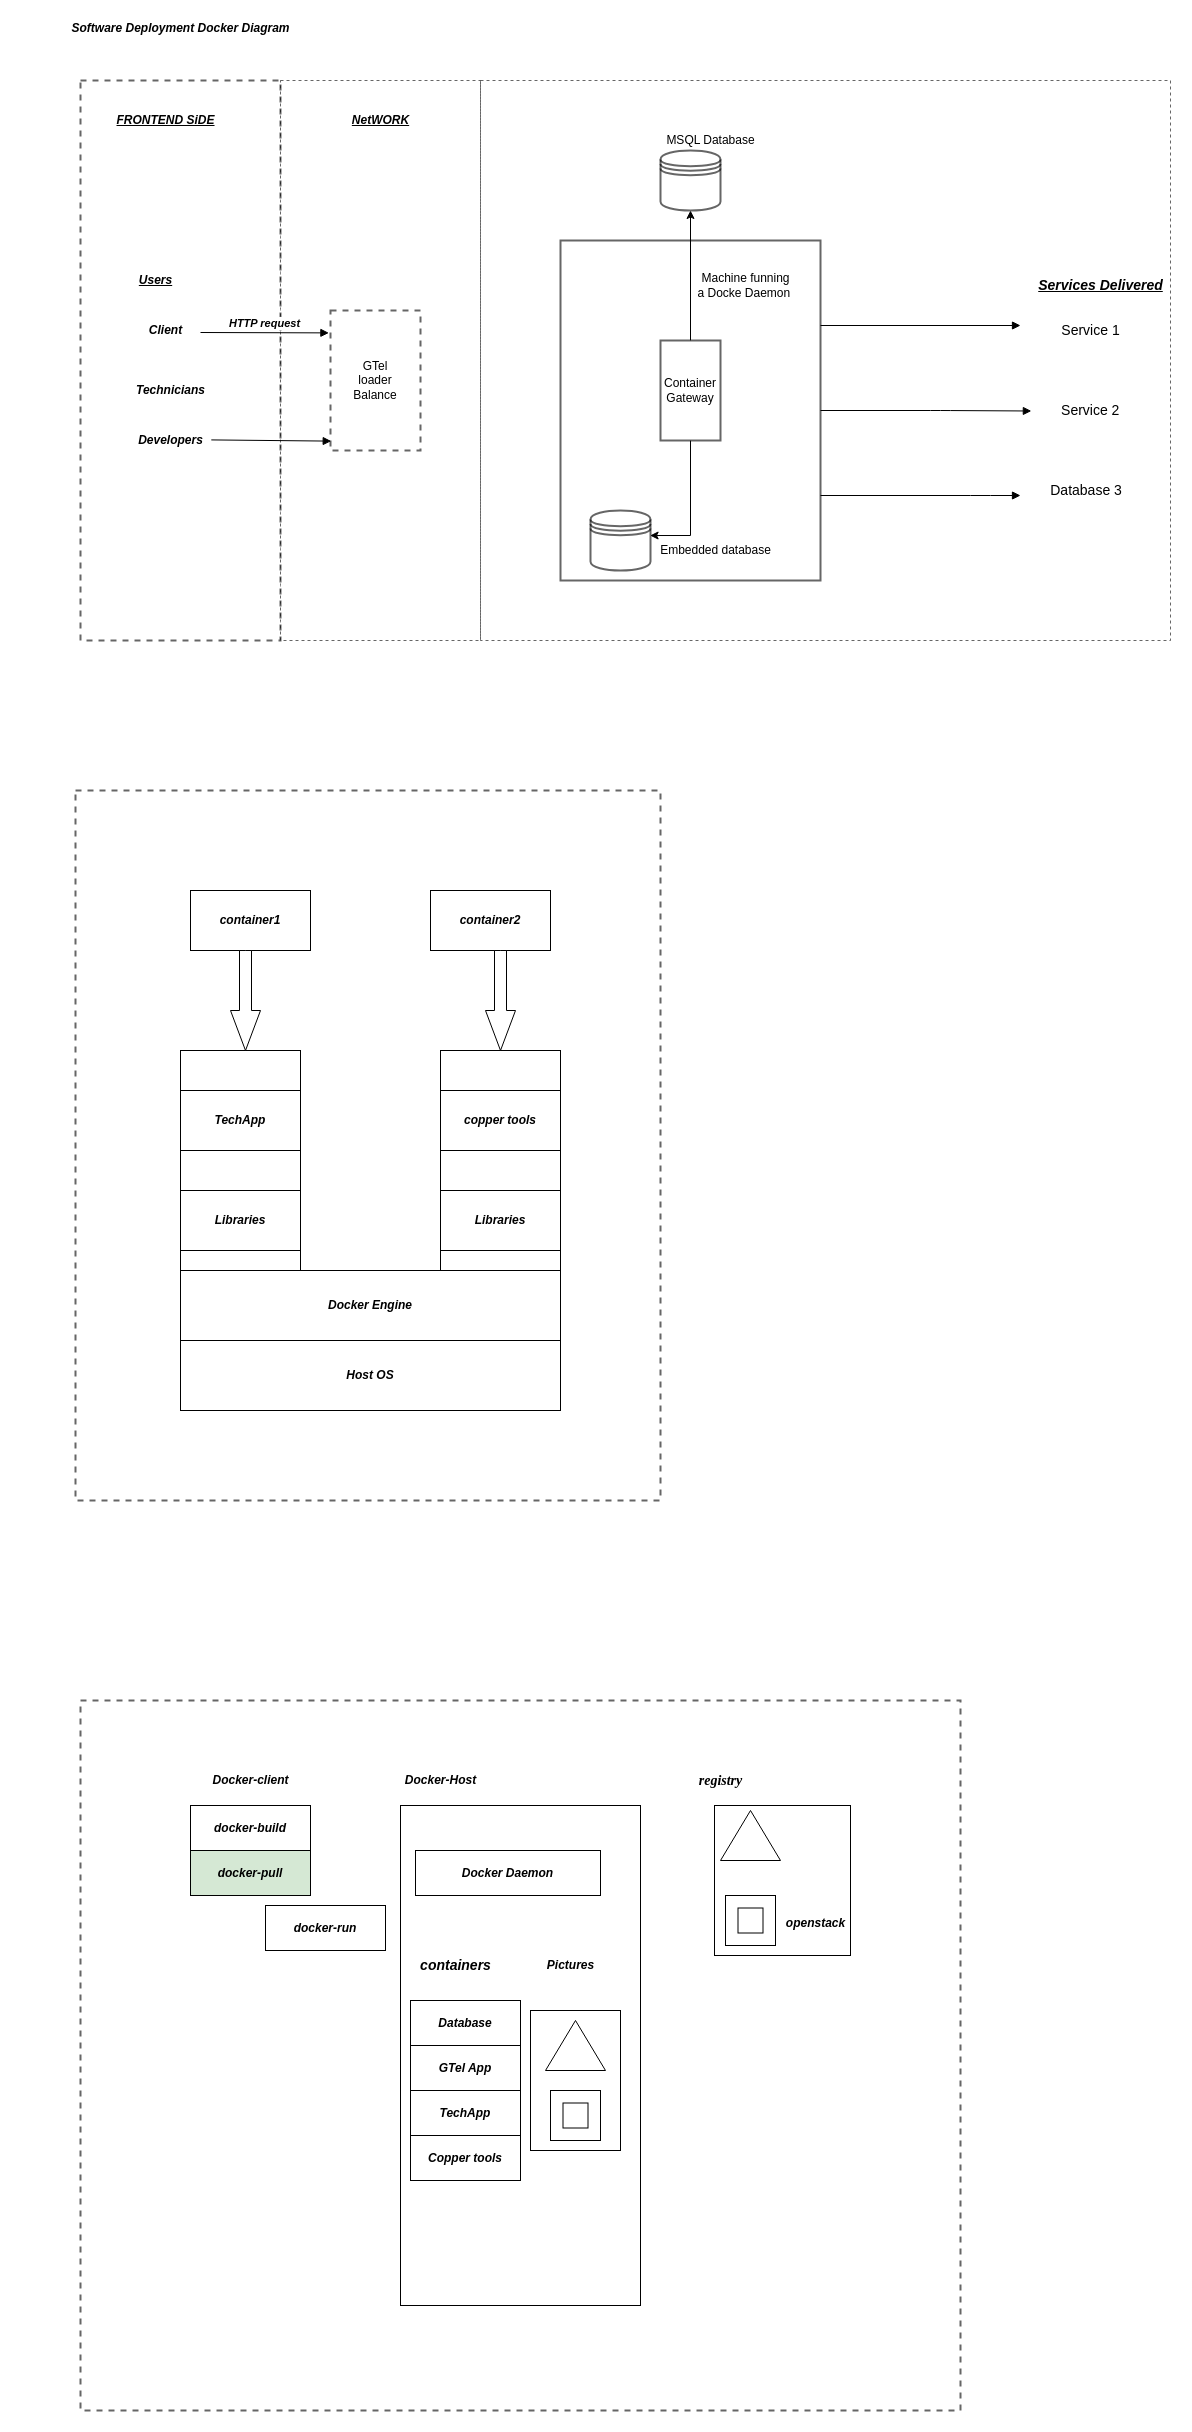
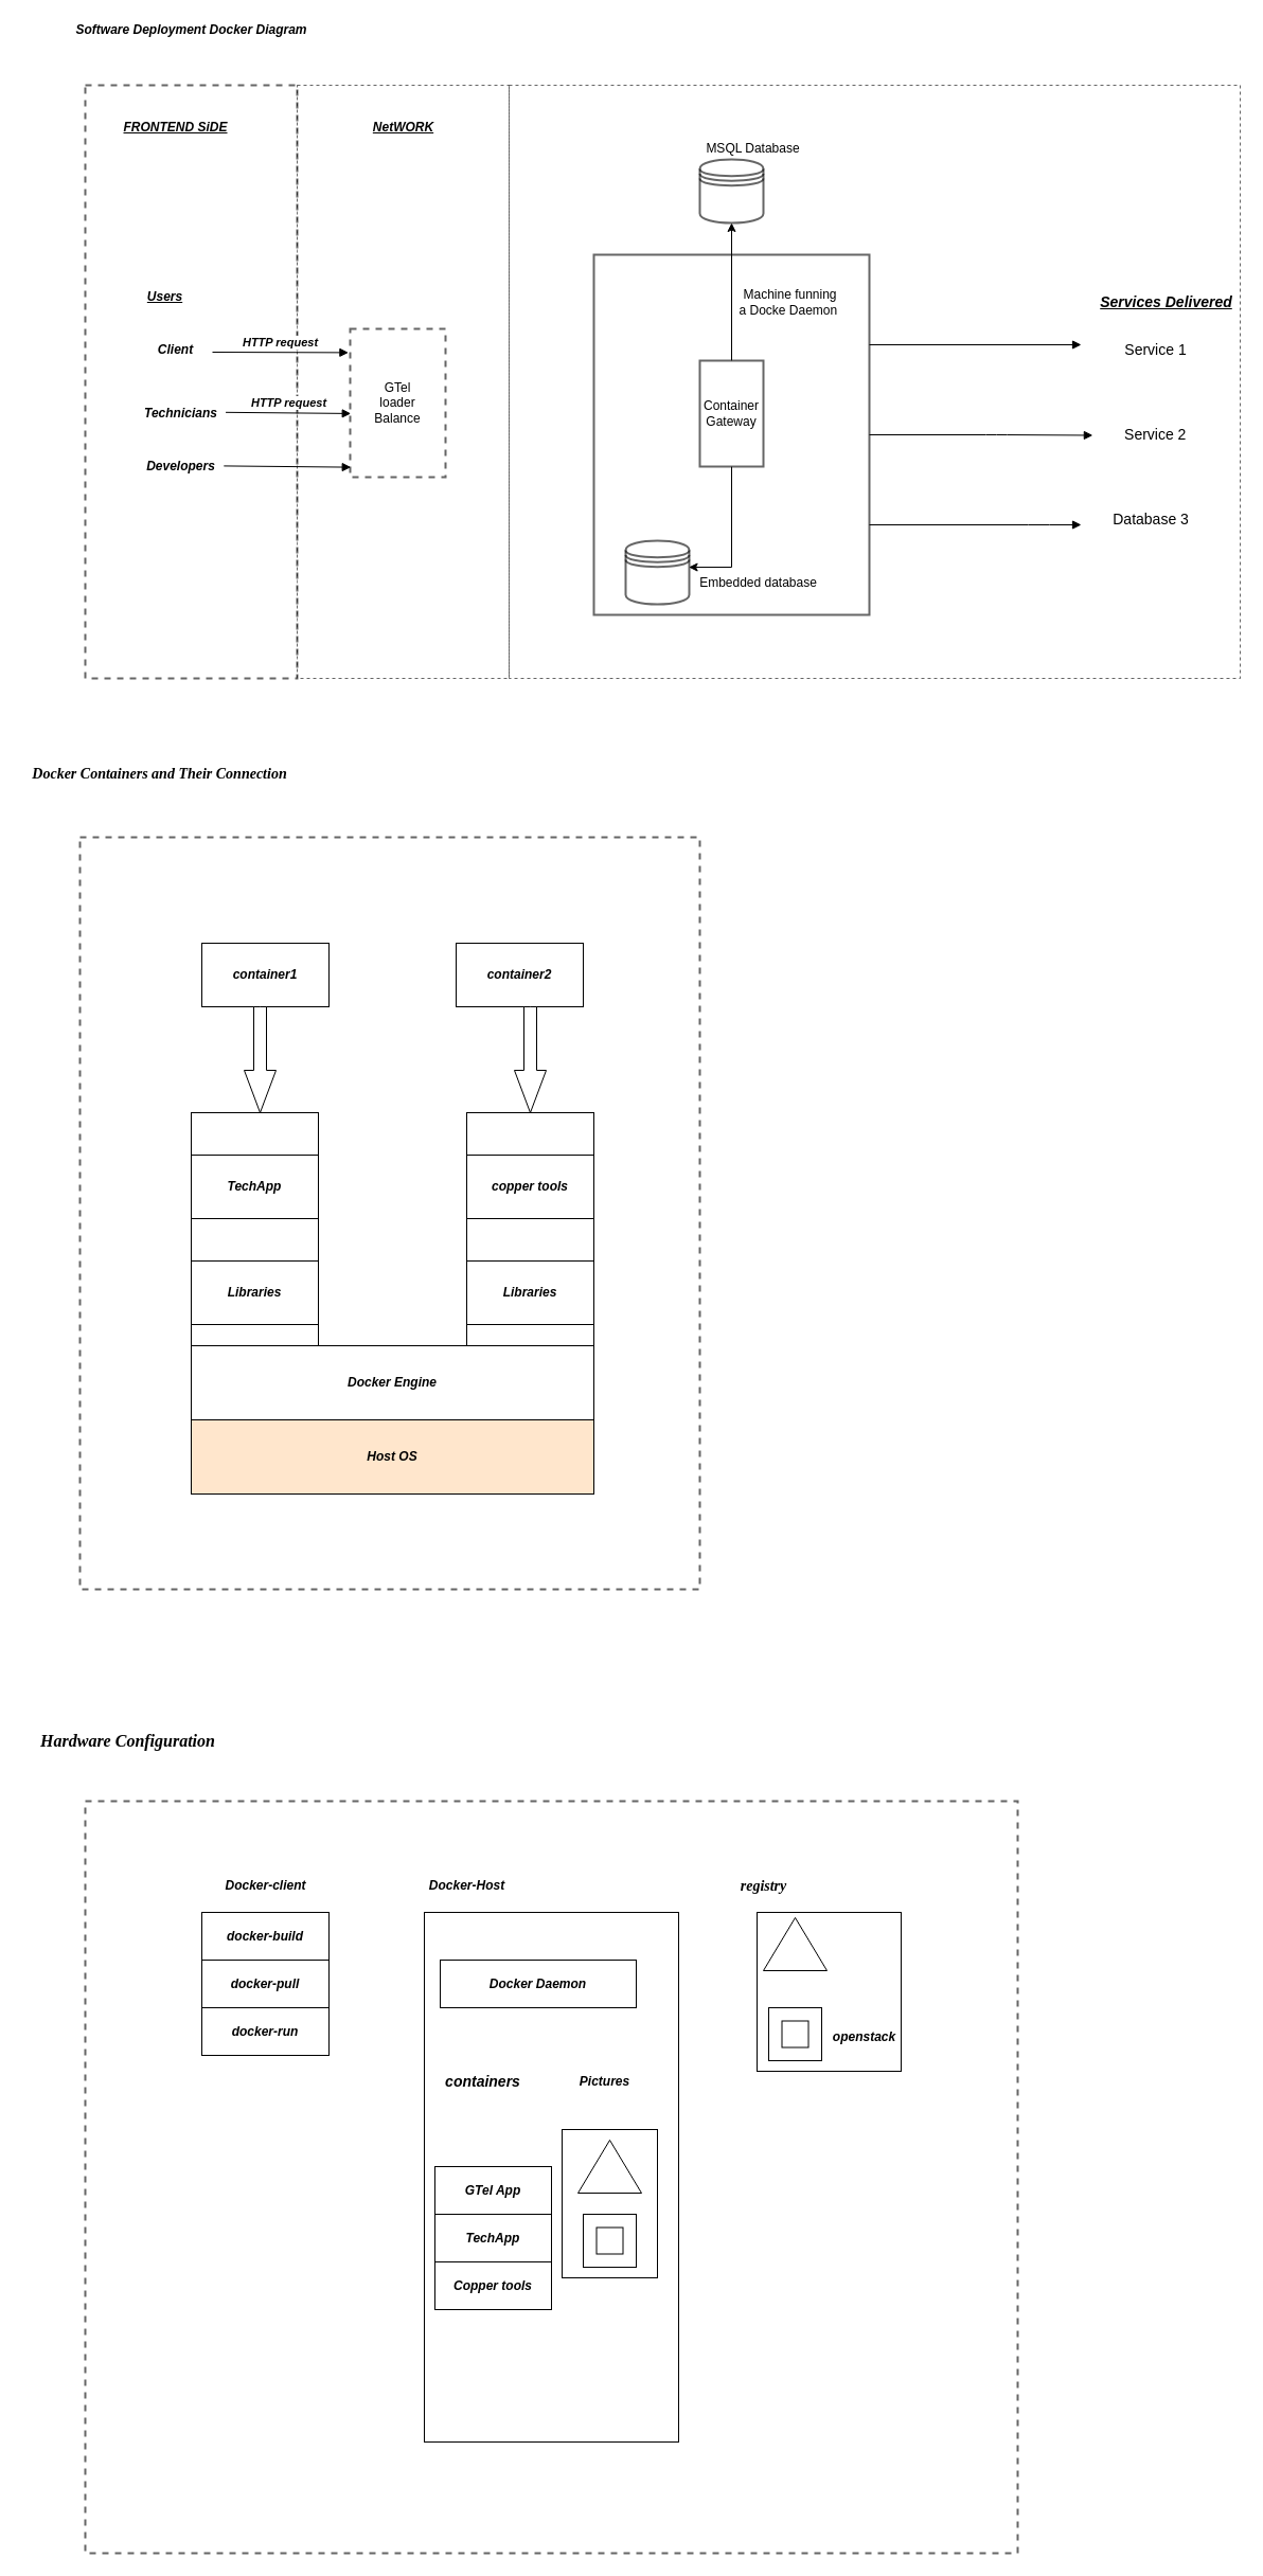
+ <mxCell id="28" value="&lt;b&gt;&lt;i&gt;HTTP request&lt;/i&gt;&lt;/b&gt;" style="html=1;verticalAlign=bottom;endArrow=block;entryX=0.008;entryY=0.571;entryDx=0;entryDy=0;entryPerimeter=0;exitX=1.032;exitY=0.441;exitDx=0;exitDy=0;exitPerimeter=0;" parent="1" source="27" target="21" edge="1"><mxGeometry width="80" relative="1" as="geometry"><mxPoint x="210" y="342" as="sourcePoint" /><mxPoint x="338.38" y="342.4" as="targetPoint" /><Array as="points" /></mxGeometry></mxCell>
+ <mxCell id="32" value="&lt;span lang=&quot;EN-US&quot; style=&quot;line-height: 18.4px ; font-family: &amp;#34;times new roman&amp;#34; , serif&quot;&gt;&lt;font style=&quot;font-size: 14px&quot;&gt;&lt;b&gt;&lt;i&gt;Docker Containers and Their Connection&lt;/i&gt;&lt;/b&gt;&lt;/font&gt;&lt;/span&gt;&lt;span style=&quot;font-size: medium&quot;&gt;&lt;/span&gt;" style="text;html=1;align=center;verticalAlign=middle;resizable=0;points=[];autosize=1;" vertex="1" parent="1"><mxGeometry x="20" y="720" width="260" height="20" as="geometry" /></mxCell>
- <mxCell id="39" value="&lt;b&gt;&lt;i&gt;Host OS&lt;/i&gt;&lt;/b&gt;" style="rounded=0;whiteSpace=wrap;html=1;" vertex="1" parent="1"><mxGeometry x="180" y="1340" width="380" height="70" as="geometry" /></mxCell>
+ <mxCell id="39" value="&lt;b&gt;&lt;i&gt;Host OS&lt;/i&gt;&lt;/b&gt;" style="rounded=0;whiteSpace=wrap;html=1;fillColor=#ffe6cc;" vertex="1" parent="1"><mxGeometry x="180" y="1340" width="380" height="70" as="geometry" /></mxCell>
+ <mxCell id="45" value="&lt;p class=&quot;MsoNormal&quot; align=&quot;center&quot; style=&quot;margin: 0cm 0cm 10pt ; line-height: 16.867px ; font-size: 11pt ; font-family: &amp;#34;calibri&amp;#34; , sans-serif&quot;&gt;&lt;span lang=&quot;EN-US&quot; style=&quot;font-size: 12pt ; line-height: 18.4px ; font-family: &amp;#34;times new roman&amp;#34; , serif&quot;&gt;&lt;b&gt;&lt;i&gt;Hardware Configuration&lt;/i&gt;&lt;/b&gt;&lt;/span&gt;&lt;/p&gt;" style="text;html=1;align=center;verticalAlign=middle;resizable=0;points=[];autosize=1;" vertex="1" parent="1"><mxGeometry x="30" y="1630" width="180" height="40" as="geometry" /></mxCell>
- <mxCell id="50" value="&lt;b&gt;&lt;i&gt;docker-pull&lt;/i&gt;&lt;/b&gt;" style="rounded=0;whiteSpace=wrap;html=1;fillColor=#d5e8d4;" vertex="1" parent="1"><mxGeometry x="190" y="1850" width="120" height="45" as="geometry" /></mxCell>
+ <mxCell id="50" value="&lt;b&gt;&lt;i&gt;docker-pull&lt;/i&gt;&lt;/b&gt;" style="rounded=0;whiteSpace=wrap;html=1;" vertex="1" parent="1"><mxGeometry x="190" y="1850" width="120" height="45" as="geometry" /></mxCell>
- <mxCell id="51" value="&lt;b&gt;&lt;i&gt;docker-run&lt;/i&gt;&lt;/b&gt;" style="rounded=0;whiteSpace=wrap;html=1;" vertex="1" parent="1"><mxGeometry x="265" y="1905" width="120" height="45" as="geometry" /></mxCell>
+ <mxCell id="51" value="&lt;b&gt;&lt;i&gt;docker-run&lt;/i&gt;&lt;/b&gt;" style="rounded=0;whiteSpace=wrap;html=1;" vertex="1" parent="1"><mxGeometry x="190" y="1895" width="120" height="45" as="geometry" /></mxCell>
- <mxCell id="54" value="&lt;b&gt;&lt;i&gt;Database&lt;/i&gt;&lt;/b&gt;" style="rounded=0;whiteSpace=wrap;html=1;" vertex="1" parent="1"><mxGeometry x="410" y="2000" width="110" height="45" as="geometry" /></mxCell>
